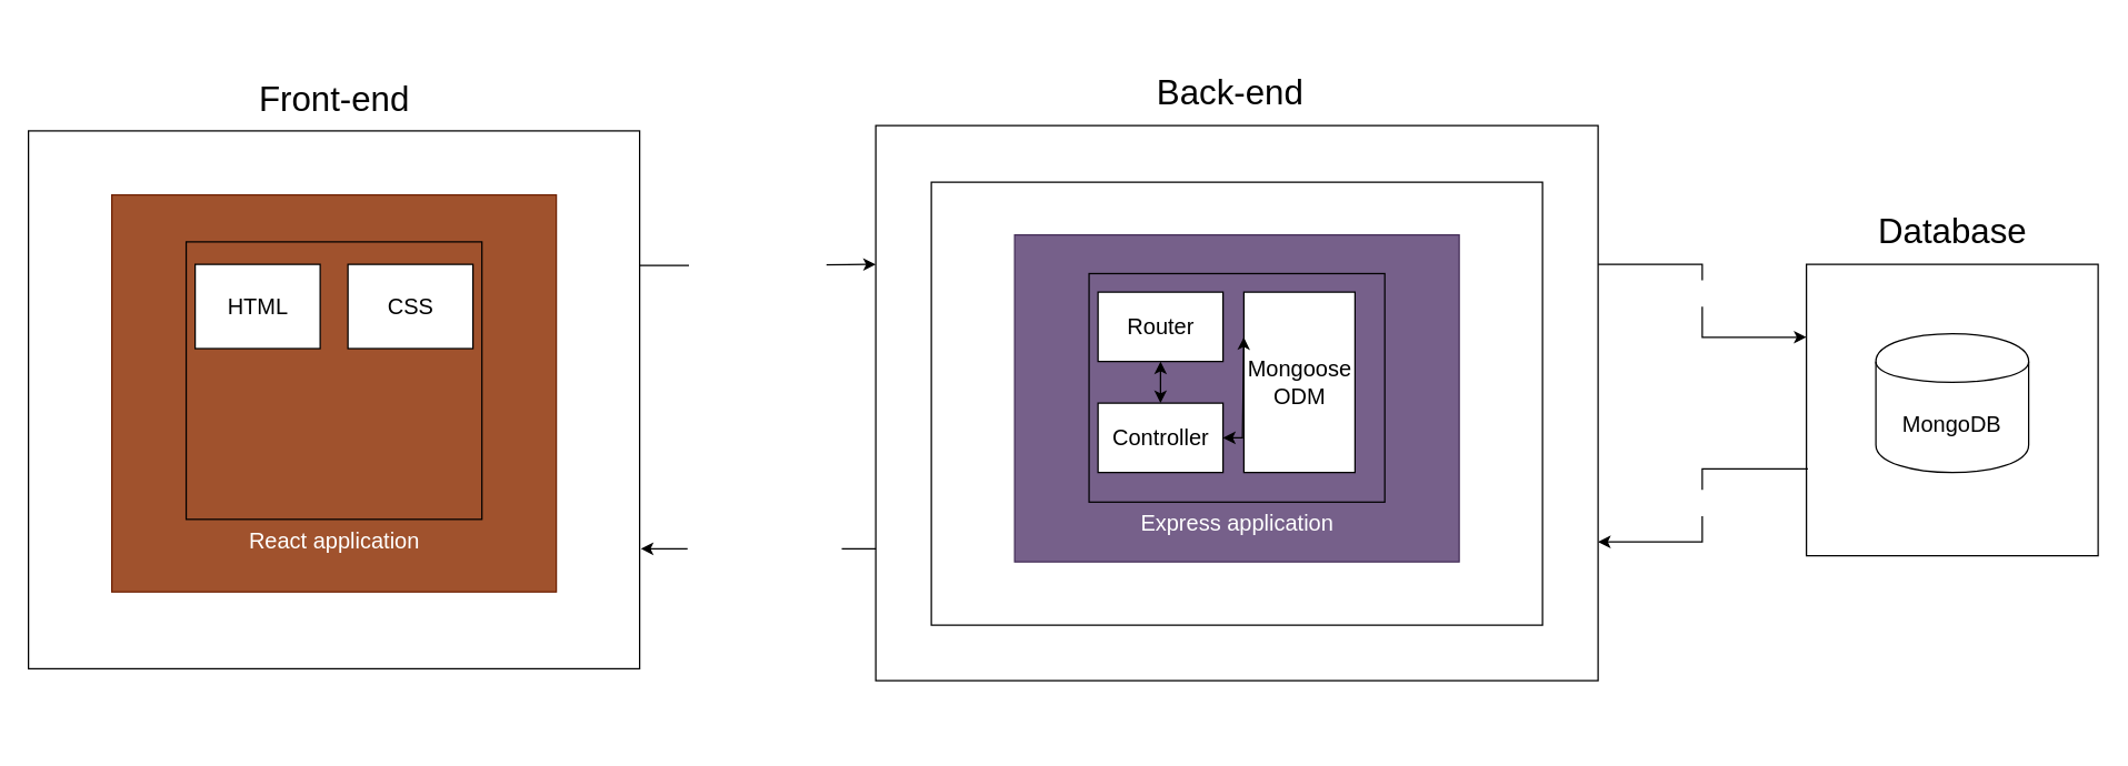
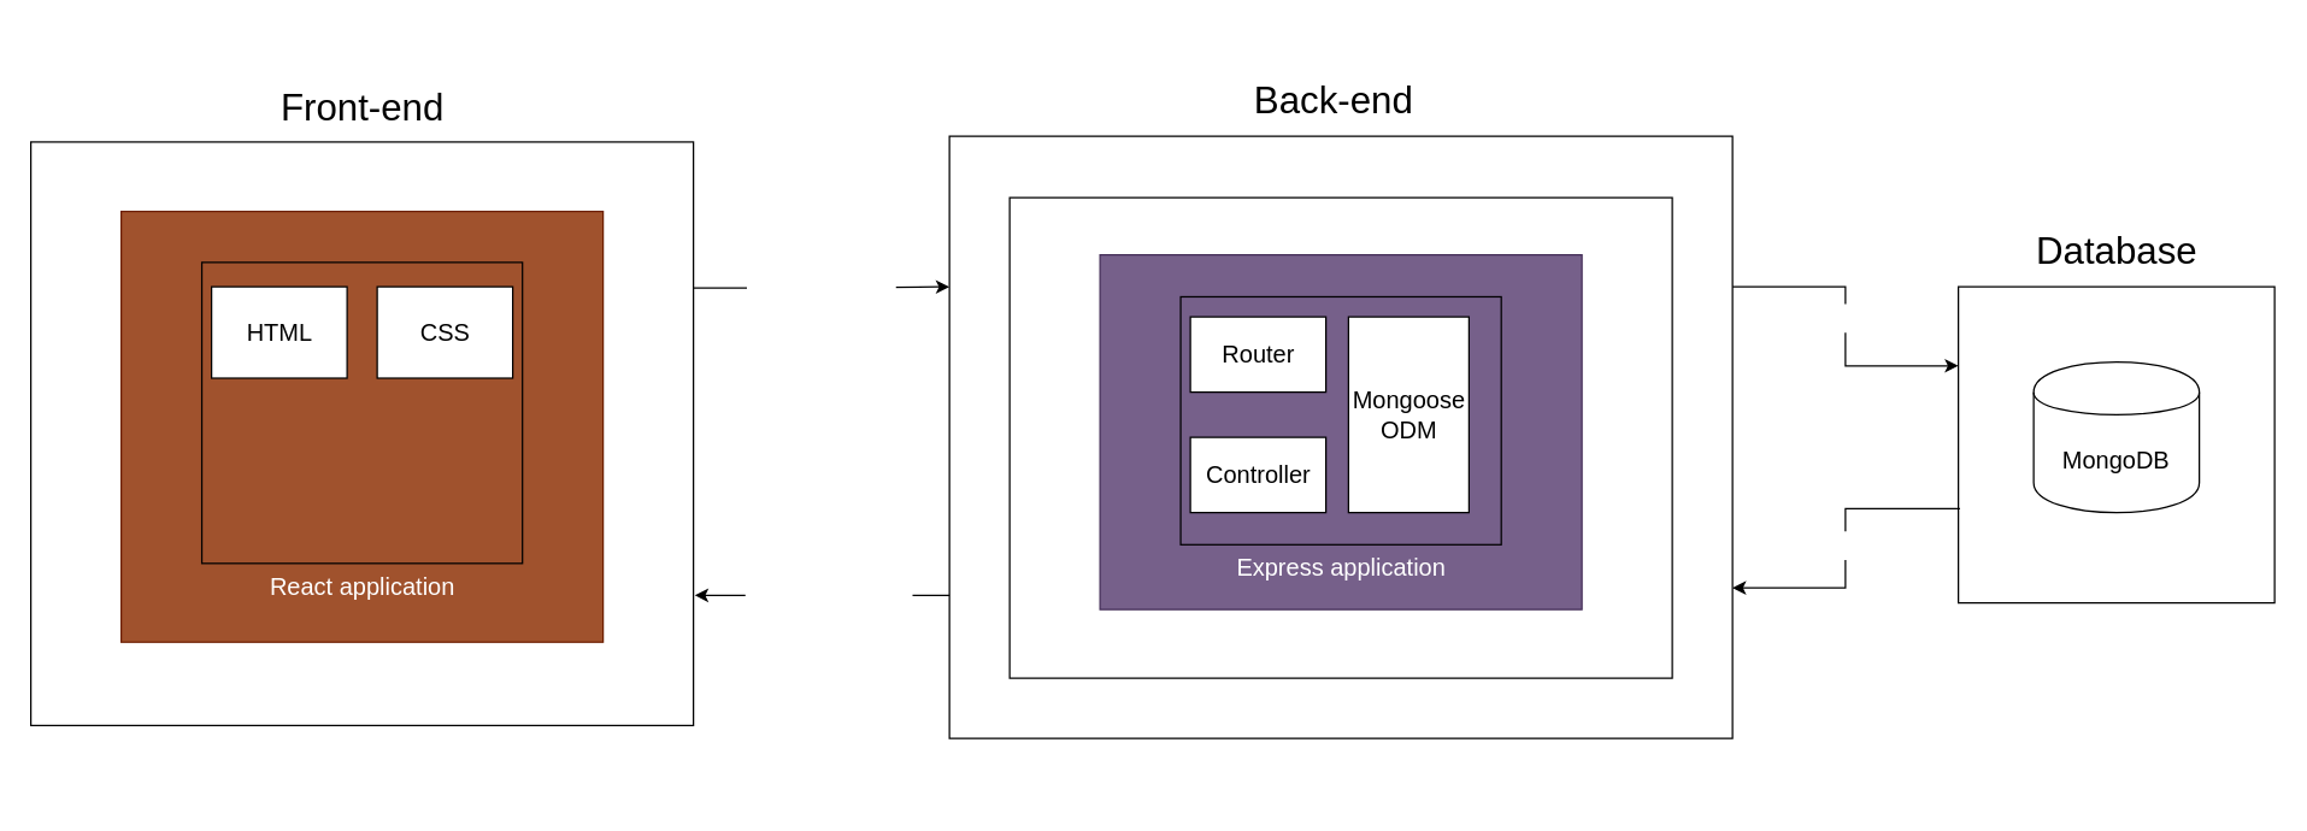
- <mxCell id="14" style="edgeStyle=orthogonalEdgeStyle;rounded=0;orthogonalLoop=1;jettySize=auto;html=1;fontSize=16;fontColor=#FFFFFF;startArrow=classic;startFill=1;" edge="1" parent="7" source="15" target="18"><mxGeometry relative="1" as="geometry" /></mxCell>
- <mxCell id="17" style="edgeStyle=orthogonalEdgeStyle;rounded=0;orthogonalLoop=1;jettySize=auto;html=1;exitX=1;exitY=0.5;exitDx=0;exitDy=0;entryX=0;entryY=0.25;entryDx=0;entryDy=0;fontSize=16;fontColor=#FFFFFF;startArrow=classic;startFill=1;" edge="1" parent="7" source="18" target="16"><mxGeometry relative="1" as="geometry"><Array as="points"><mxPoint x="224" y="245" /><mxPoint x="224" y="172" /></Array></mxGeometry></mxCell>
